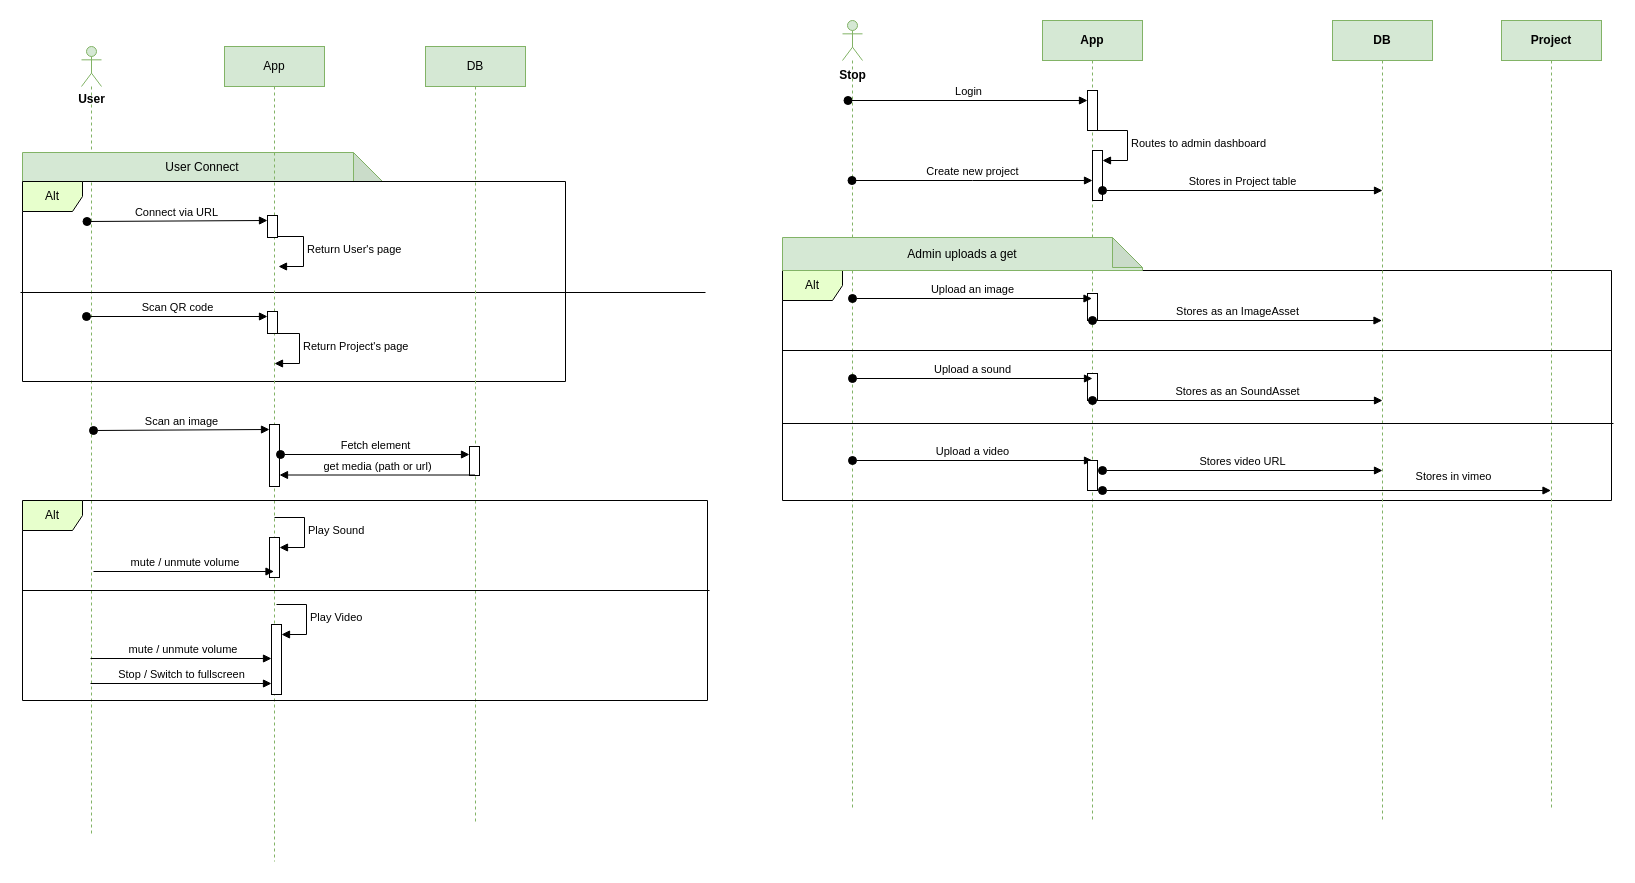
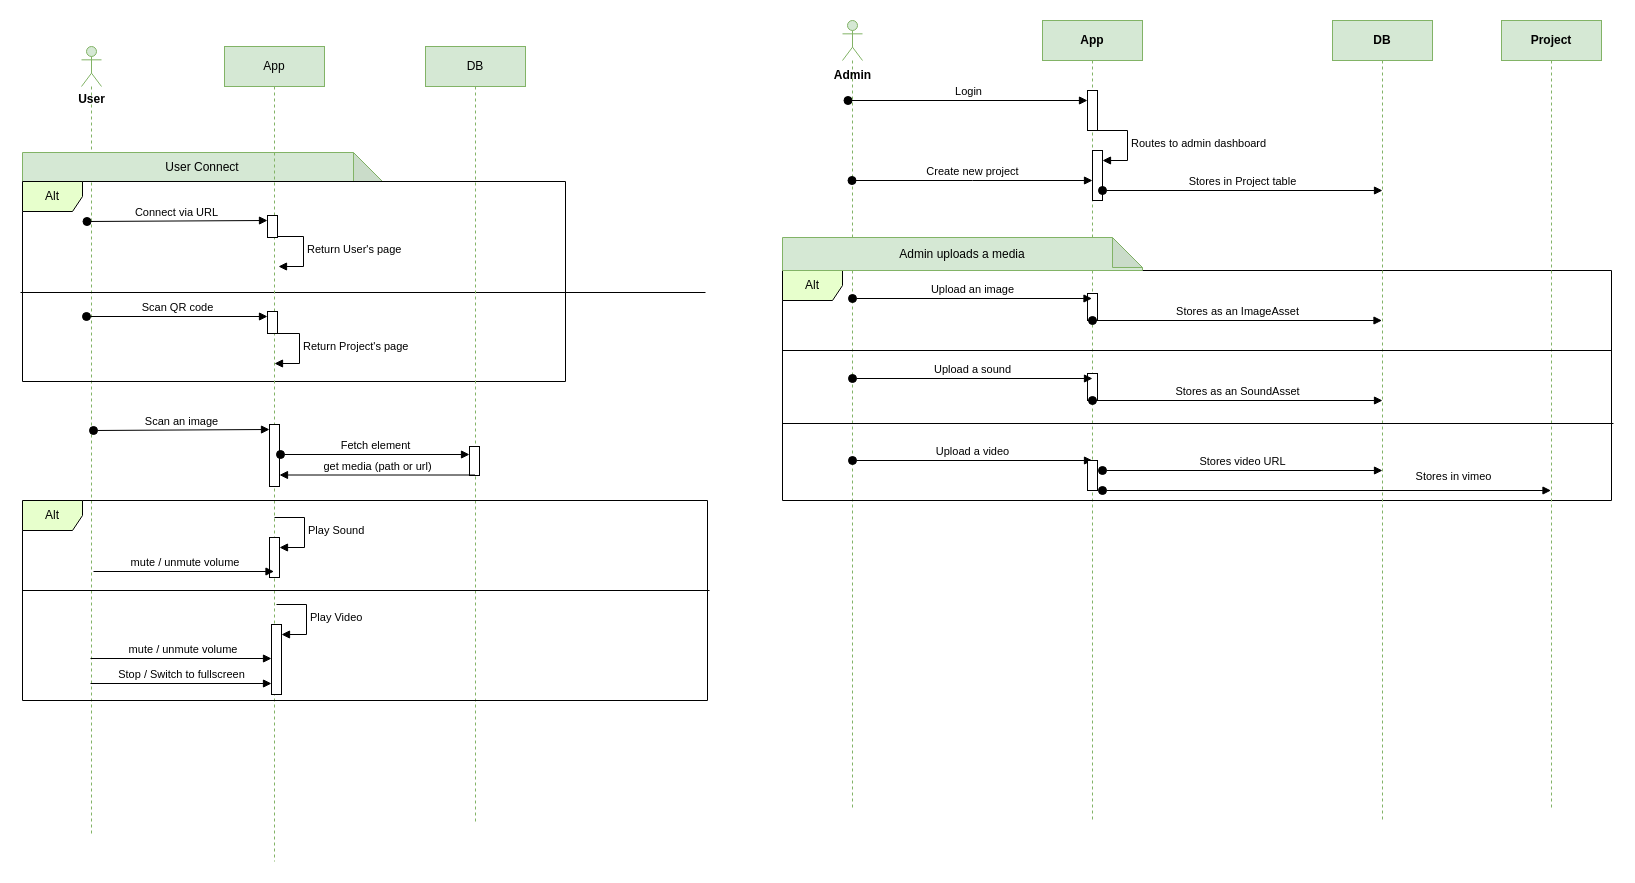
- <mxCell id="25" value="&lt;b&gt;Stop&lt;/b&gt;" style="text;html=1;align=center;verticalAlign=middle;resizable=0;points=[];autosize=1;strokeColor=none;fillColor=none;" vertex="1" parent="1"><mxGeometry x="822" y="60" width="60" height="30" as="geometry" /></mxCell>
+ <mxCell id="25" value="&lt;b&gt;Admin&lt;/b&gt;" style="text;html=1;align=center;verticalAlign=middle;resizable=0;points=[];autosize=1;strokeColor=none;fillColor=none;" vertex="1" parent="1"><mxGeometry x="822" y="60" width="60" height="30" as="geometry" /></mxCell>
- <mxCell id="26" value="Admin uploads a get" style="shape=note;whiteSpace=wrap;html=1;backgroundOutline=1;darkOpacity=0.05;fillColor=#d5e8d4;strokeColor=#82b366;" vertex="1" parent="1"><mxGeometry y="237" width="360" height="33" as="geometry" x="782" /></mxCell>
+ <mxCell id="26" value="Admin uploads a media" style="shape=note;whiteSpace=wrap;html=1;backgroundOutline=1;darkOpacity=0.05;fillColor=#d5e8d4;strokeColor=#82b366;" vertex="1" parent="1"><mxGeometry y="237" width="360" height="33" as="geometry" x="782" /></mxCell>
